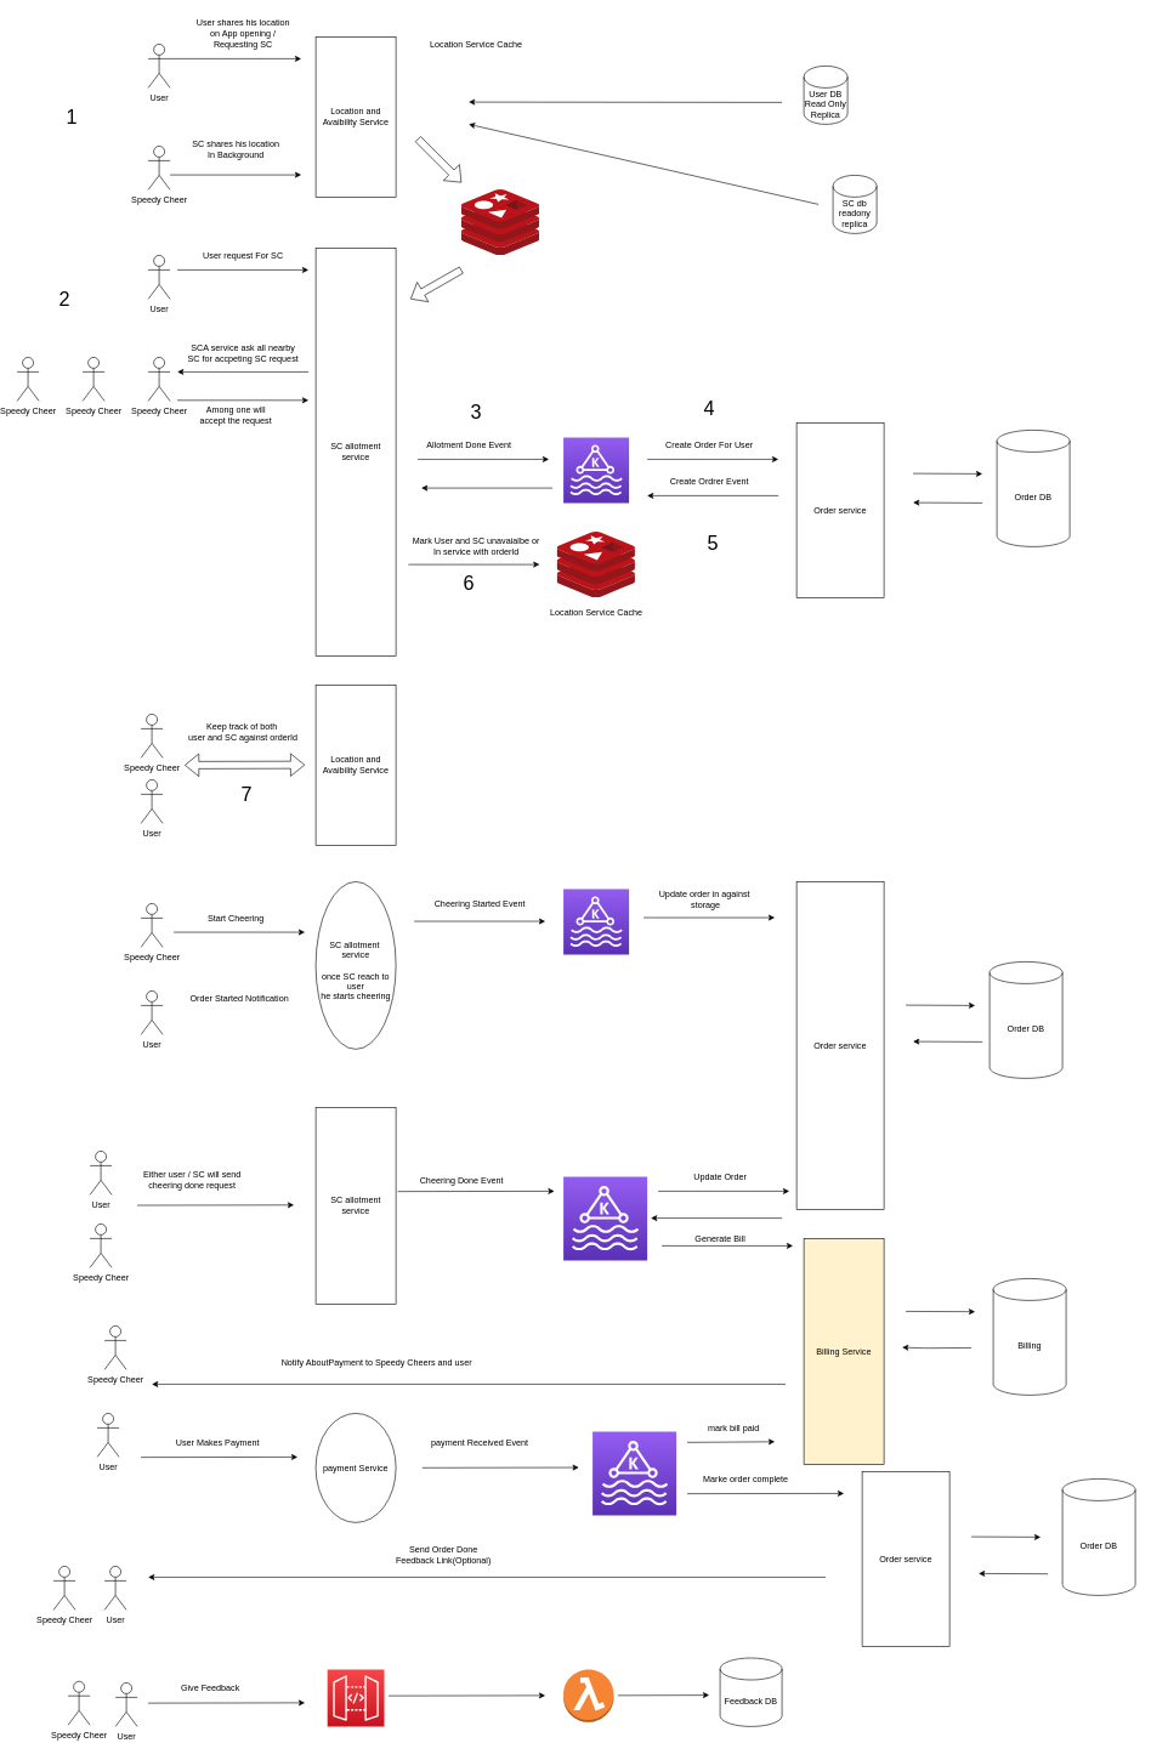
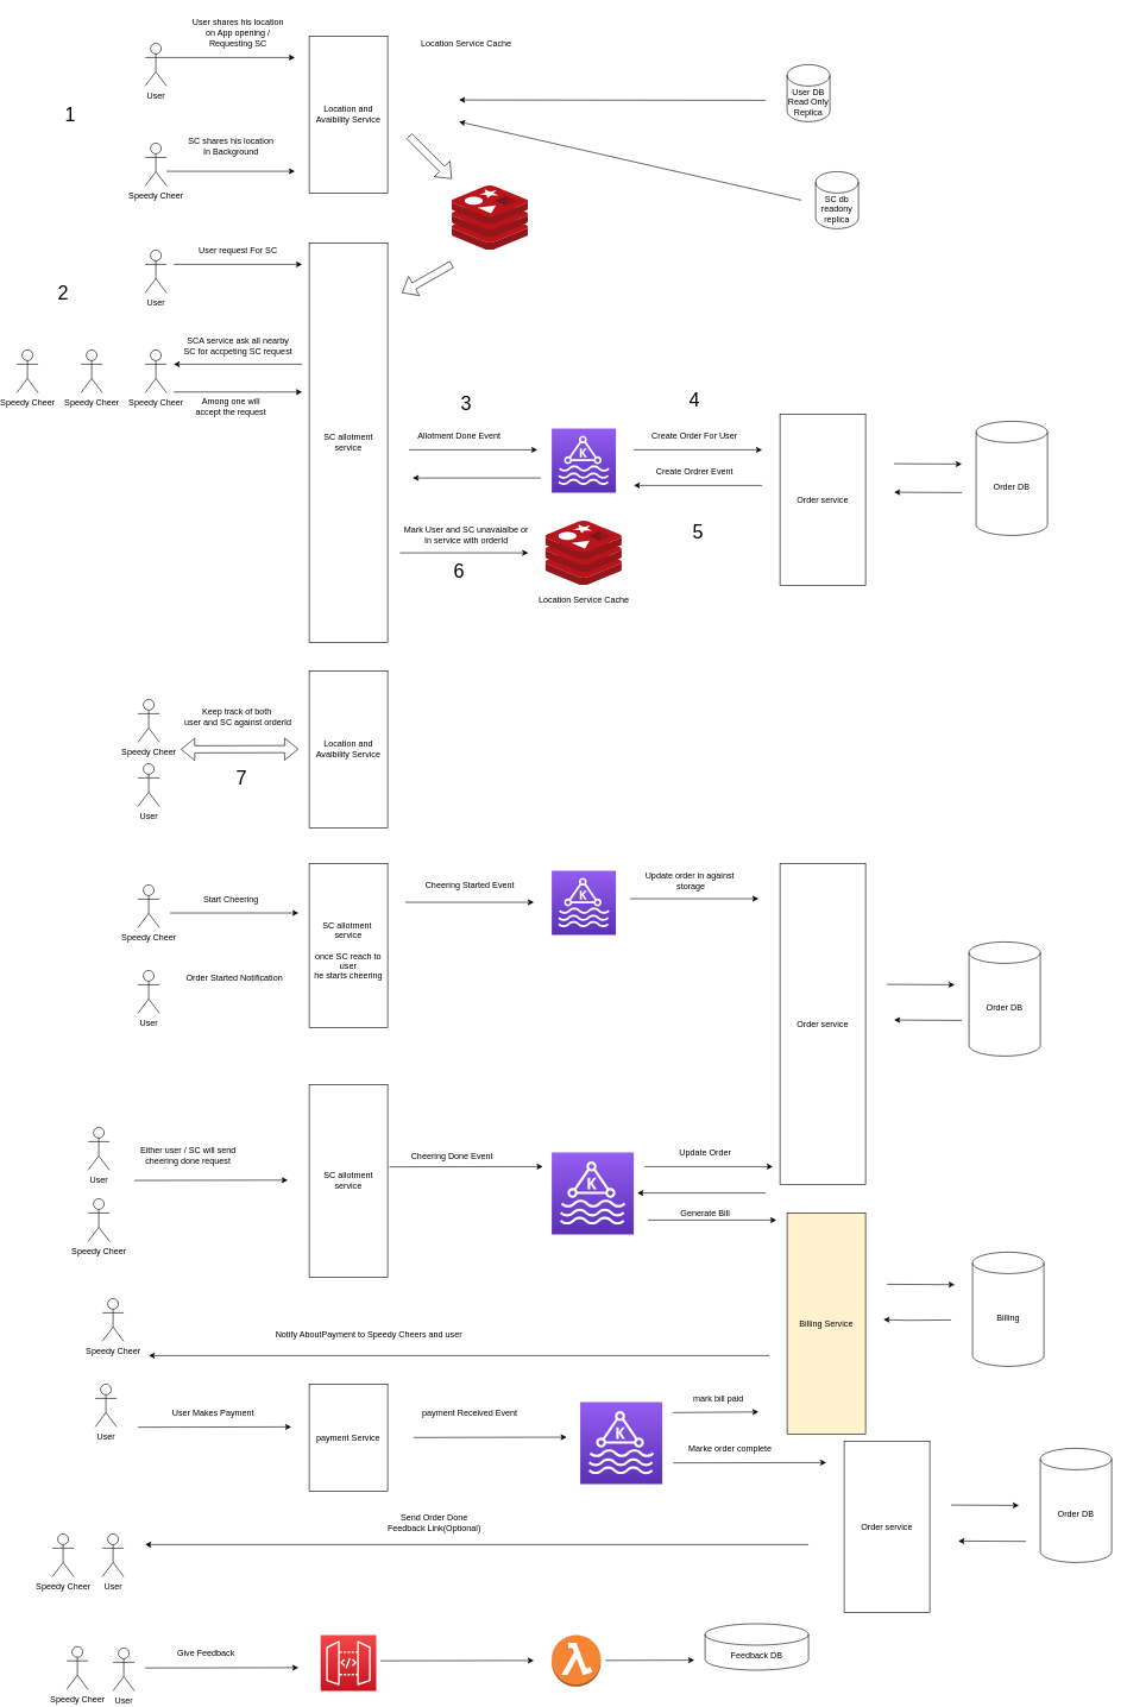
- <mxCell id="48" value="&lt;br&gt;SC allotment&amp;nbsp;&lt;br&gt;service&lt;br&gt;&lt;br&gt;once SC reach to user&lt;br&gt;he starts cheering" style="ellipse;whiteSpace=wrap;html=1;" parent="1" vertex="1"><mxGeometry x="430" y="1210" width="110" height="230" as="geometry" /></mxCell>
+ <mxCell id="48" value="&lt;br&gt;SC allotment&amp;nbsp;&lt;br&gt;service&lt;br&gt;&lt;br&gt;once SC reach to user&lt;br&gt;he starts cheering" style="rounded=0;whiteSpace=wrap;html=1;" parent="1" vertex="1"><mxGeometry x="430" y="1210" width="110" height="230" as="geometry" /></mxCell>
- <mxCell id="76" value="payment Service" style="ellipse;whiteSpace=wrap;html=1;" parent="1" vertex="1"><mxGeometry x="430" y="1940" width="110" height="150" as="geometry" /></mxCell>
+ <mxCell id="76" value="payment Service" style="rounded=0;whiteSpace=wrap;html=1;" parent="1" vertex="1"><mxGeometry x="430" y="1940" width="110" height="150" as="geometry" /></mxCell>
- <mxCell id="96" value="Feedback DB" style="shape=cylinder3;whiteSpace=wrap;html=1;boundedLbl=1;backgroundOutline=1;size=15;" parent="1" vertex="1"><mxGeometry x="985" y="2276" width="85" height="94" as="geometry" /></mxCell>
+ <mxCell id="96" value="Feedback DB" style="shape=cylinder3;whiteSpace=wrap;html=1;boundedLbl=1;backgroundOutline=1;size=15;" parent="1" vertex="1"><mxGeometry x="985" y="2276" width="145" height="65" as="geometry" /></mxCell>
